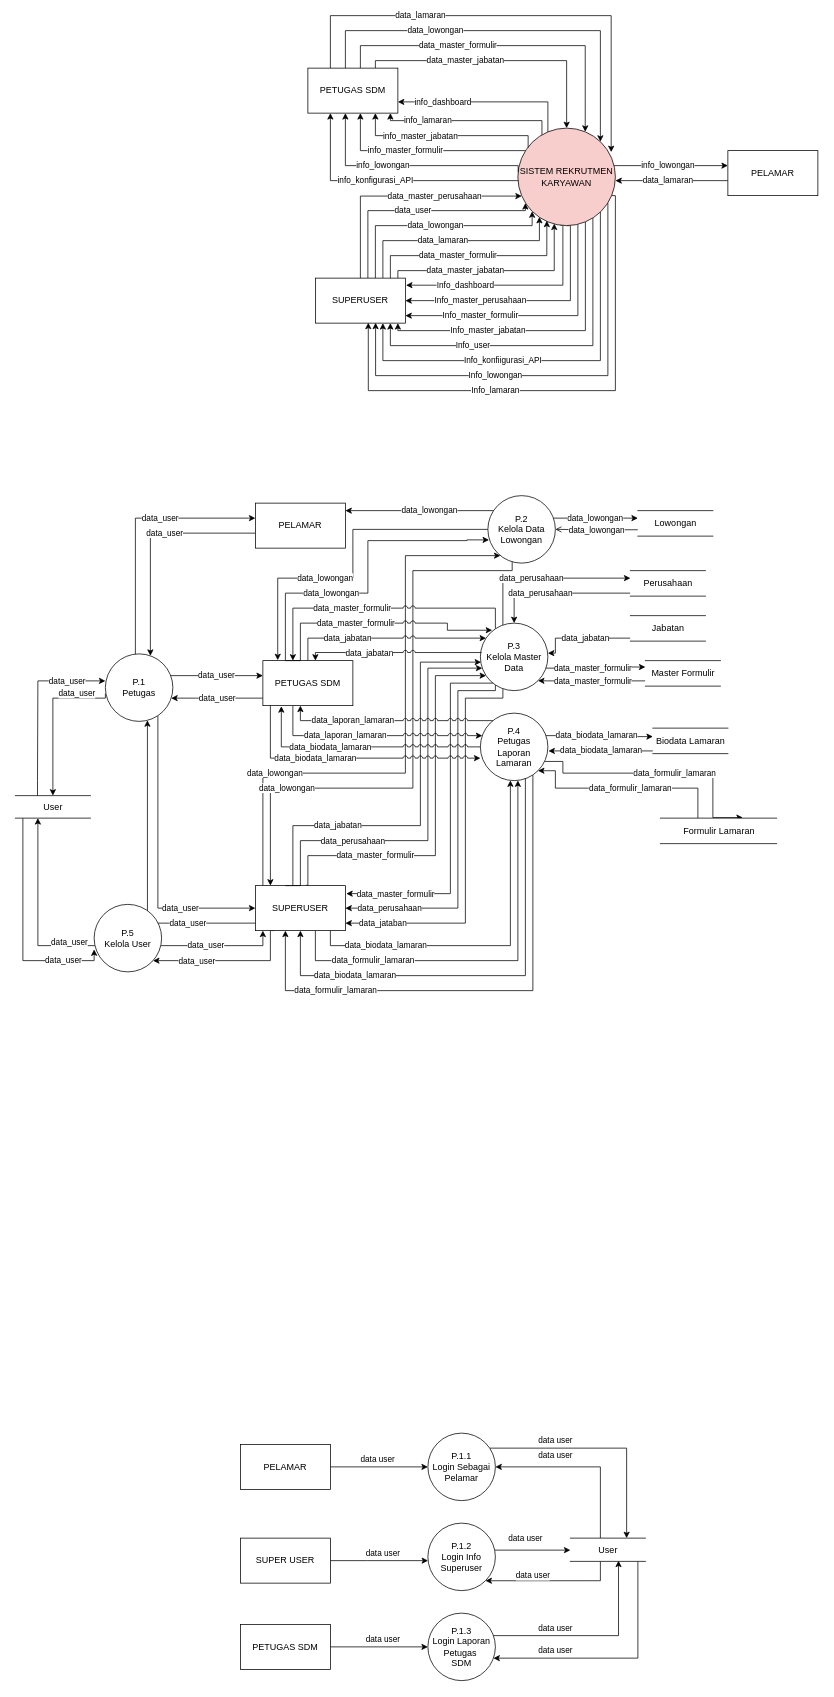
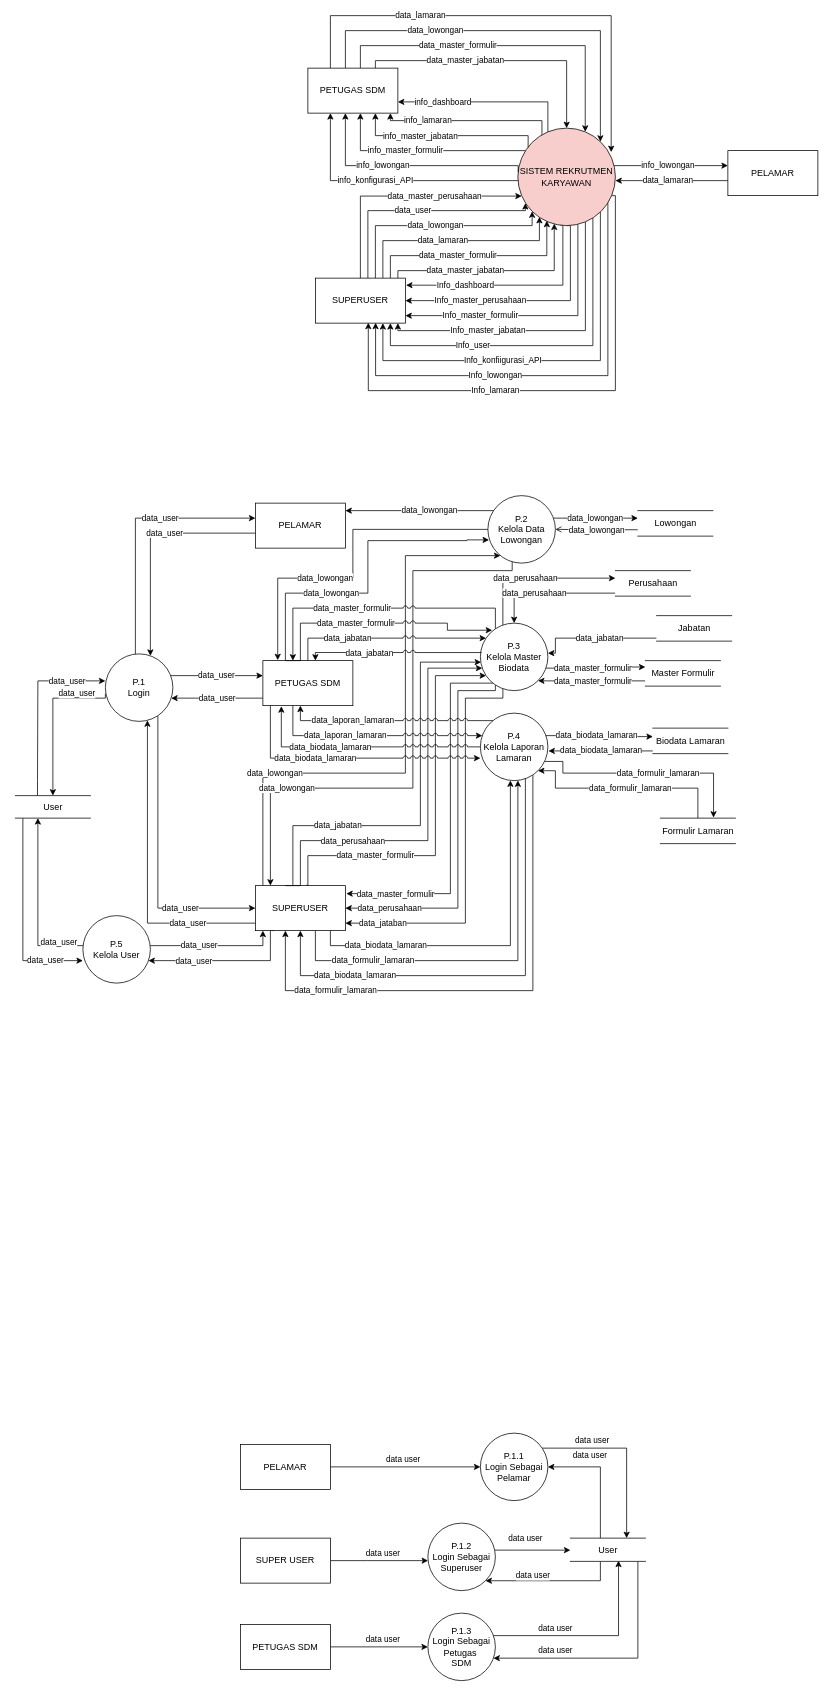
- <mxCell id="90" value="Perusahaan" style="html=1;dashed=0;whitespace=wrap;shape=partialRectangle;right=0;left=0;" parent="1" vertex="1"><mxGeometry x="840" y="760" width="100" height="34" as="geometry" /></mxCell>
+ <mxCell id="90" value="Perusahaan" style="html=1;dashed=0;whitespace=wrap;shape=partialRectangle;right=0;left=0;" parent="1" vertex="1"><mxGeometry x="820" y="760" width="100" height="34" as="geometry" /></mxCell>
- <mxCell id="88" value="Jabatan" style="html=1;dashed=0;whitespace=wrap;shape=partialRectangle;right=0;left=0;" parent="1" vertex="1"><mxGeometry x="840" y="820" width="100" height="34" as="geometry" /></mxCell>
+ <mxCell id="88" value="Jabatan" style="html=1;dashed=0;whitespace=wrap;shape=partialRectangle;right=0;left=0;" parent="1" vertex="1"><mxGeometry x="875" y="820" width="100" height="34" as="geometry" /></mxCell>
- <mxCell id="70" value="&lt;div&gt;P.3&lt;/div&gt;&lt;div&gt;Kelola Master Data&lt;br&gt;&lt;/div&gt;" style="ellipse;whiteSpace=wrap;html=1;aspect=fixed;" parent="1" vertex="1"><mxGeometry x="640" y="830" width="90" height="90" as="geometry" /></mxCell>
+ <mxCell id="70" value="&lt;div&gt;P.3&lt;/div&gt;&lt;div&gt;Kelola Master Biodata&lt;br&gt;&lt;/div&gt;" style="ellipse;whiteSpace=wrap;html=1;aspect=fixed;" parent="1" vertex="1"><mxGeometry x="640" y="830" width="90" height="90" as="geometry" /></mxCell>
- <mxCell id="37" value="&lt;div&gt;P.1&lt;/div&gt;&lt;div&gt;Petugas&lt;br&gt;&lt;/div&gt;" style="ellipse;whiteSpace=wrap;html=1;aspect=fixed;" parent="1" vertex="1"><mxGeometry x="140" y="871" width="90" height="90" as="geometry" /></mxCell>
+ <mxCell id="37" value="&lt;div&gt;P.1&lt;/div&gt;&lt;div&gt;Login&lt;br&gt;&lt;/div&gt;" style="ellipse;whiteSpace=wrap;html=1;aspect=fixed;" parent="1" vertex="1"><mxGeometry x="140" y="871" width="90" height="90" as="geometry" /></mxCell>
- <mxCell id="77" value="&lt;div&gt;P.4&lt;/div&gt;&lt;div&gt;Petugas Laporan Lamaran&lt;br&gt;&lt;/div&gt;" style="ellipse;whiteSpace=wrap;html=1;aspect=fixed;" parent="1" vertex="1"><mxGeometry x="640" y="950" width="90" height="90" as="geometry" /></mxCell>
+ <mxCell id="77" value="&lt;div&gt;P.4&lt;/div&gt;&lt;div&gt;Kelola Laporan Lamaran&lt;br&gt;&lt;/div&gt;" style="ellipse;whiteSpace=wrap;html=1;aspect=fixed;" parent="1" vertex="1"><mxGeometry x="640" y="950" width="90" height="90" as="geometry" /></mxCell>
- <mxCell id="82" value="Formulir Lamaran" style="html=1;dashed=0;whitespace=wrap;shape=partialRectangle;right=0;left=0;" parent="1" vertex="1"><mxGeometry x="880" y="1090" width="155" height="34" as="geometry" /></mxCell>
+ <mxCell id="82" value="Formulir Lamaran" style="html=1;dashed=0;whitespace=wrap;shape=partialRectangle;right=0;left=0;" parent="1" vertex="1"><mxGeometry x="880" y="1090" width="100" height="34" as="geometry" /></mxCell>
- <mxCell id="80" value="&lt;div&gt;P.5&lt;/div&gt;&lt;div&gt;Kelola User&lt;br&gt;&lt;/div&gt;" style="ellipse;whiteSpace=wrap;html=1;aspect=fixed;" parent="1" vertex="1"><mxGeometry x="125" y="1205" width="90" height="90" as="geometry" /></mxCell>
+ <mxCell id="80" value="&lt;div&gt;P.5&lt;/div&gt;&lt;div&gt;Kelola User&lt;br&gt;&lt;/div&gt;" style="ellipse;whiteSpace=wrap;html=1;aspect=fixed;" parent="1" vertex="1"><mxGeometry x="110" y="1220" width="90" height="90" as="geometry" /></mxCell>
- <mxCell id="96" value="&lt;div&gt;P.1.1&lt;/div&gt;&lt;div&gt;Login Sebagai Pelamar&lt;br&gt;&lt;/div&gt;" style="ellipse;whiteSpace=wrap;html=1;aspect=fixed;" vertex="1" parent="1"><mxGeometry x="570" y="1910" width="90" height="90" as="geometry" /></mxCell>
+ <mxCell id="96" value="&lt;div&gt;P.1.1&lt;/div&gt;&lt;div&gt;Login Sebagai Pelamar&lt;br&gt;&lt;/div&gt;" style="ellipse;whiteSpace=wrap;html=1;aspect=fixed;" vertex="1" parent="1"><mxGeometry x="640" y="1910" width="90" height="90" as="geometry" /></mxCell>
- <mxCell id="98" value="&lt;div&gt;P.1.2&lt;/div&gt;&lt;div&gt;Login Info Superuser&lt;br&gt;&lt;/div&gt;" style="ellipse;whiteSpace=wrap;html=1;aspect=fixed;" vertex="1" parent="1"><mxGeometry x="570" y="2030" width="90" height="90" as="geometry" /></mxCell>
+ <mxCell id="98" value="&lt;div&gt;P.1.2&lt;/div&gt;&lt;div&gt;Login Sebagai Superuser&lt;br&gt;&lt;/div&gt;" style="ellipse;whiteSpace=wrap;html=1;aspect=fixed;" vertex="1" parent="1"><mxGeometry x="570" y="2030" width="90" height="90" as="geometry" /></mxCell>
- <mxCell id="100" value="&lt;div&gt;P.1.3&lt;/div&gt;&lt;div&gt;Login Laporan Petugas&amp;nbsp;&lt;br&gt;&lt;/div&gt;SDM" style="ellipse;whiteSpace=wrap;html=1;aspect=fixed;" vertex="1" parent="1"><mxGeometry x="570" y="2150" width="90" height="90" as="geometry" /></mxCell>
+ <mxCell id="100" value="&lt;div&gt;P.1.3&lt;/div&gt;&lt;div&gt;Login Sebagai Petugas&amp;nbsp;&lt;br&gt;&lt;/div&gt;SDM" style="ellipse;whiteSpace=wrap;html=1;aspect=fixed;" vertex="1" parent="1"><mxGeometry x="570" y="2150" width="90" height="90" as="geometry" /></mxCell>
